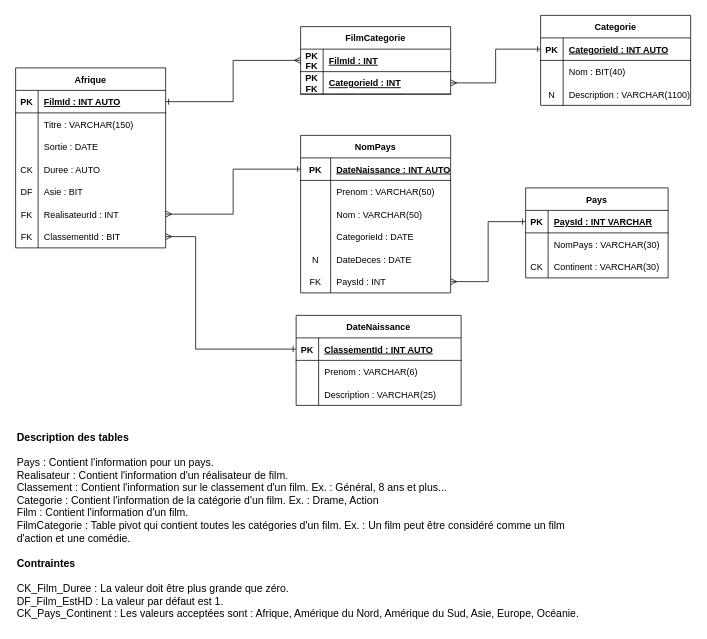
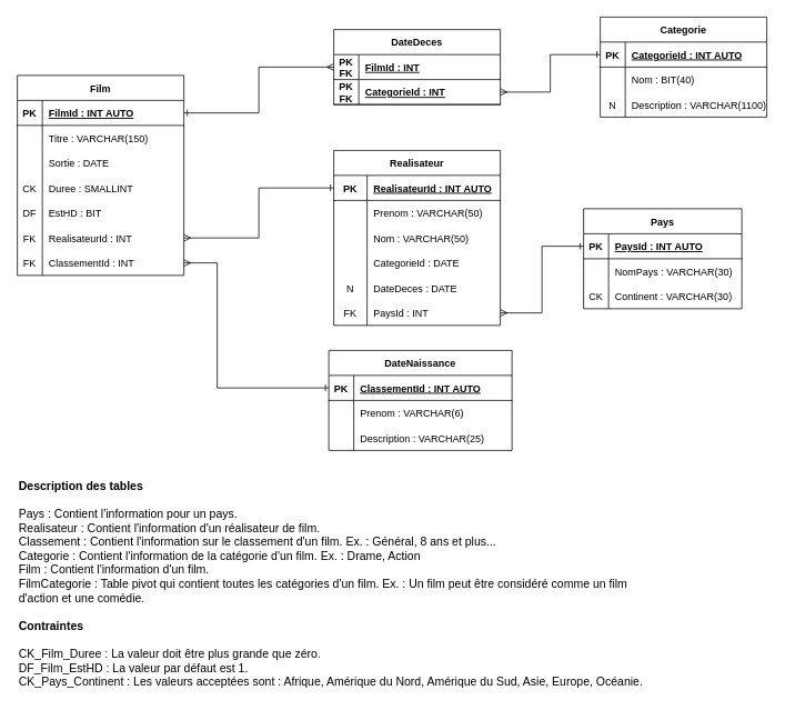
- <mxCell id="76" value="FilmCategorie" style="shape=table;startSize=30;container=1;collapsible=1;childLayout=tableLayout;fixedRows=1;rowLines=0;fontStyle=1;align=center;resizeLast=1;" parent="1" vertex="1"><mxGeometry x="400" y="35" width="200" height="90" as="geometry" /></mxCell>
+ <mxCell id="76" value="DateDeces" style="shape=table;startSize=30;container=1;collapsible=1;childLayout=tableLayout;fixedRows=1;rowLines=0;fontStyle=1;align=center;resizeLast=1;" parent="1" vertex="1"><mxGeometry x="400" y="35" width="200" height="90" as="geometry" /></mxCell>
- <mxCell id="2" value="Afrique" style="shape=table;startSize=30;container=1;collapsible=1;childLayout=tableLayout;fixedRows=1;rowLines=0;fontStyle=1;align=center;resizeLast=1;" parent="1" vertex="1"><mxGeometry x="20" y="90" width="200" height="240" as="geometry" /></mxCell>
+ <mxCell id="2" value="Film" style="shape=table;startSize=30;container=1;collapsible=1;childLayout=tableLayout;fixedRows=1;rowLines=0;fontStyle=1;align=center;resizeLast=1;" parent="1" vertex="1"><mxGeometry x="20" y="90" width="200" height="240" as="geometry" /></mxCell>
- <mxCell id="24" value="NomPays" style="shape=table;startSize=30;container=1;collapsible=1;childLayout=tableLayout;fixedRows=1;rowLines=0;fontStyle=1;align=center;resizeLast=1;" parent="1" vertex="1"><mxGeometry x="400" y="180" width="200" height="210" as="geometry" /></mxCell>
+ <mxCell id="24" value="Realisateur" style="shape=table;startSize=30;container=1;collapsible=1;childLayout=tableLayout;fixedRows=1;rowLines=0;fontStyle=1;align=center;resizeLast=1;" parent="1" vertex="1"><mxGeometry x="400" y="180" width="200" height="210" as="geometry" /></mxCell>
- <mxCell id="14" value="Duree : AUTO" style="shape=partialRectangle;connectable=0;fillColor=none;top=0;left=0;bottom=0;right=0;align=left;spacingLeft=6;overflow=hidden;" parent="12" vertex="1"><mxGeometry x="30" width="170" height="30" as="geometry"><mxRectangle width="170" height="30" as="alternateBounds" /></mxGeometry></mxCell>
+ <mxCell id="14" value="Duree : SMALLINT" style="shape=partialRectangle;connectable=0;fillColor=none;top=0;left=0;bottom=0;right=0;align=left;spacingLeft=6;overflow=hidden;" parent="12" vertex="1"><mxGeometry x="30" width="170" height="30" as="geometry"><mxRectangle width="170" height="30" as="alternateBounds" /></mxGeometry></mxCell>
- <mxCell id="27" value="DateNaissance : INT AUTO" style="shape=partialRectangle;connectable=0;fillColor=none;top=0;left=0;bottom=0;right=0;align=left;spacingLeft=6;fontStyle=5;overflow=hidden;" parent="25" vertex="1"><mxGeometry x="40" width="160" height="30" as="geometry"><mxRectangle width="160" height="30" as="alternateBounds" /></mxGeometry></mxCell>
+ <mxCell id="27" value="RealisateurId : INT AUTO" style="shape=partialRectangle;connectable=0;fillColor=none;top=0;left=0;bottom=0;right=0;align=left;spacingLeft=6;fontStyle=5;overflow=hidden;" parent="25" vertex="1"><mxGeometry x="40" width="160" height="30" as="geometry"><mxRectangle width="160" height="30" as="alternateBounds" /></mxGeometry></mxCell>
- <mxCell id="17" value="Asie : BIT" style="shape=partialRectangle;connectable=0;fillColor=none;top=0;left=0;bottom=0;right=0;align=left;spacingLeft=6;overflow=hidden;" parent="15" vertex="1"><mxGeometry x="30" width="170" height="30" as="geometry"><mxRectangle width="170" height="30" as="alternateBounds" /></mxGeometry></mxCell>
+ <mxCell id="17" value="EstHD : BIT" style="shape=partialRectangle;connectable=0;fillColor=none;top=0;left=0;bottom=0;right=0;align=left;spacingLeft=6;overflow=hidden;" parent="15" vertex="1"><mxGeometry x="30" width="170" height="30" as="geometry"><mxRectangle width="170" height="30" as="alternateBounds" /></mxGeometry></mxCell>
- <mxCell id="47" value="PaysId : INT VARCHAR" style="shape=partialRectangle;connectable=0;fillColor=none;top=0;left=0;bottom=0;right=0;align=left;spacingLeft=6;fontStyle=5;overflow=hidden;" parent="45" vertex="1"><mxGeometry x="30" width="160" height="30" as="geometry"><mxRectangle width="160" height="30" as="alternateBounds" /></mxGeometry></mxCell>
+ <mxCell id="47" value="PaysId : INT AUTO" style="shape=partialRectangle;connectable=0;fillColor=none;top=0;left=0;bottom=0;right=0;align=left;spacingLeft=6;fontStyle=5;overflow=hidden;" parent="45" vertex="1"><mxGeometry x="30" width="160" height="30" as="geometry"><mxRectangle width="160" height="30" as="alternateBounds" /></mxGeometry></mxCell>
- <mxCell id="23" value="ClassementId : BIT" style="shape=partialRectangle;connectable=0;fillColor=none;top=0;left=0;bottom=0;right=0;align=left;spacingLeft=6;overflow=hidden;" parent="21" vertex="1"><mxGeometry x="30" width="170" height="30" as="geometry"><mxRectangle width="170" height="30" as="alternateBounds" /></mxGeometry></mxCell>
+ <mxCell id="23" value="ClassementId : INT" style="shape=partialRectangle;connectable=0;fillColor=none;top=0;left=0;bottom=0;right=0;align=left;spacingLeft=6;overflow=hidden;" parent="21" vertex="1"><mxGeometry x="30" width="170" height="30" as="geometry"><mxRectangle width="170" height="30" as="alternateBounds" /></mxGeometry></mxCell>
